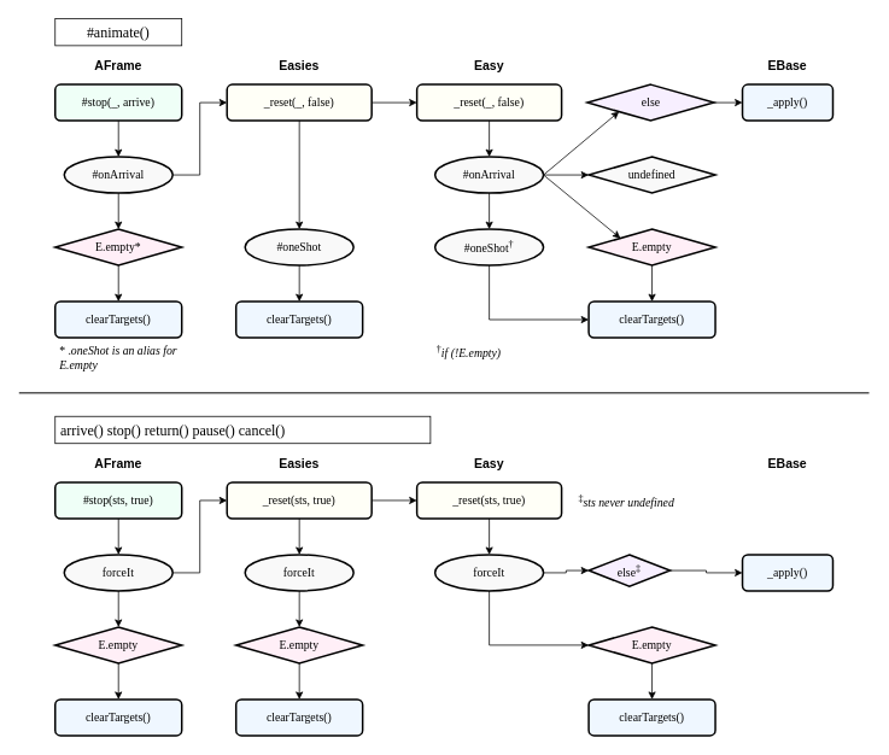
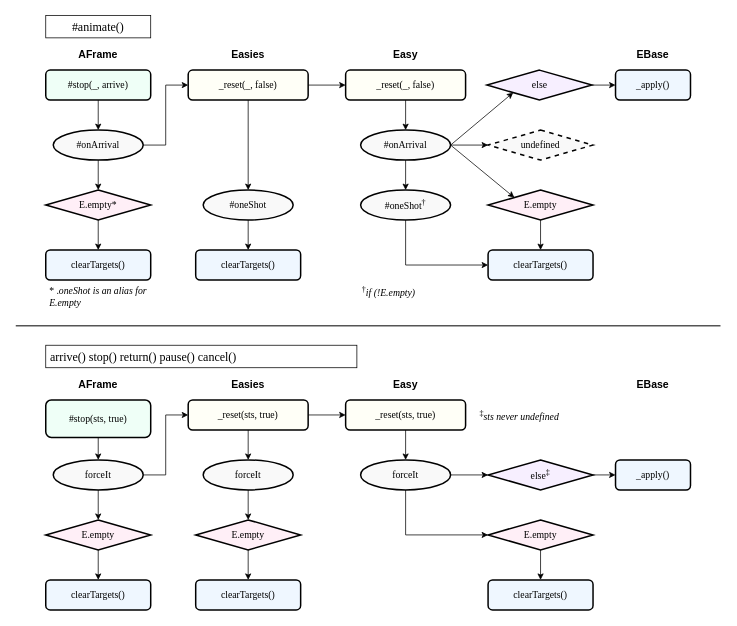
- <mxCell id="56" value="undefined" style="rhombus;whiteSpace=wrap;html=1;fontSize=13;fontFamily=Lucida Console;strokeWidth=2;fillColor=#f9f9f9;" parent="1" vertex="1"><mxGeometry x="650" y="173" width="140" height="40" as="geometry" /></mxCell>
+ <mxCell id="56" value="undefined" style="rhombus;whiteSpace=wrap;html=1;fontSize=13;fontFamily=Lucida Console;strokeWidth=2;fillColor=#f9f9f9;dashed=1;" parent="1" vertex="1"><mxGeometry x="650" y="173" width="140" height="40" as="geometry" /></mxCell>
- <mxCell id="51" value="#stop(sts, true)" style="rounded=1;whiteSpace=wrap;html=1;fontFamily=Lucida Console;fontSize=13;fontStyle=0;strokeWidth=2;fillColor=#Effff7;" parent="1" vertex="1"><mxGeometry x="60" y="533" width="140" height="40" as="geometry" /></mxCell>
+ <mxCell id="51" value="#stop(sts, true)" style="rounded=1;whiteSpace=wrap;html=1;fontFamily=Lucida Console;fontSize=13;fontStyle=0;strokeWidth=2;fillColor=#Effff7;" parent="1" vertex="1"><mxGeometry x="60" y="533" width="140" height="50" as="geometry" /></mxCell>
- <mxCell id="67" value="else&lt;sup&gt;‡&lt;/sup&gt;" style="rhombus;whiteSpace=wrap;html=1;fontSize=13;fontFamily=Lucida Console;strokeWidth=2;fillColor=#f7efff;" parent="1" vertex="1"><mxGeometry x="650" y="613" width="90" height="35" as="geometry" /></mxCell>
+ <mxCell id="67" value="else&lt;sup&gt;‡&lt;/sup&gt;" style="rhombus;whiteSpace=wrap;html=1;fontSize=13;fontFamily=Lucida Console;strokeWidth=2;fillColor=#f7efff;" parent="1" vertex="1"><mxGeometry x="650" y="613" width="140" height="40" as="geometry" /></mxCell>
